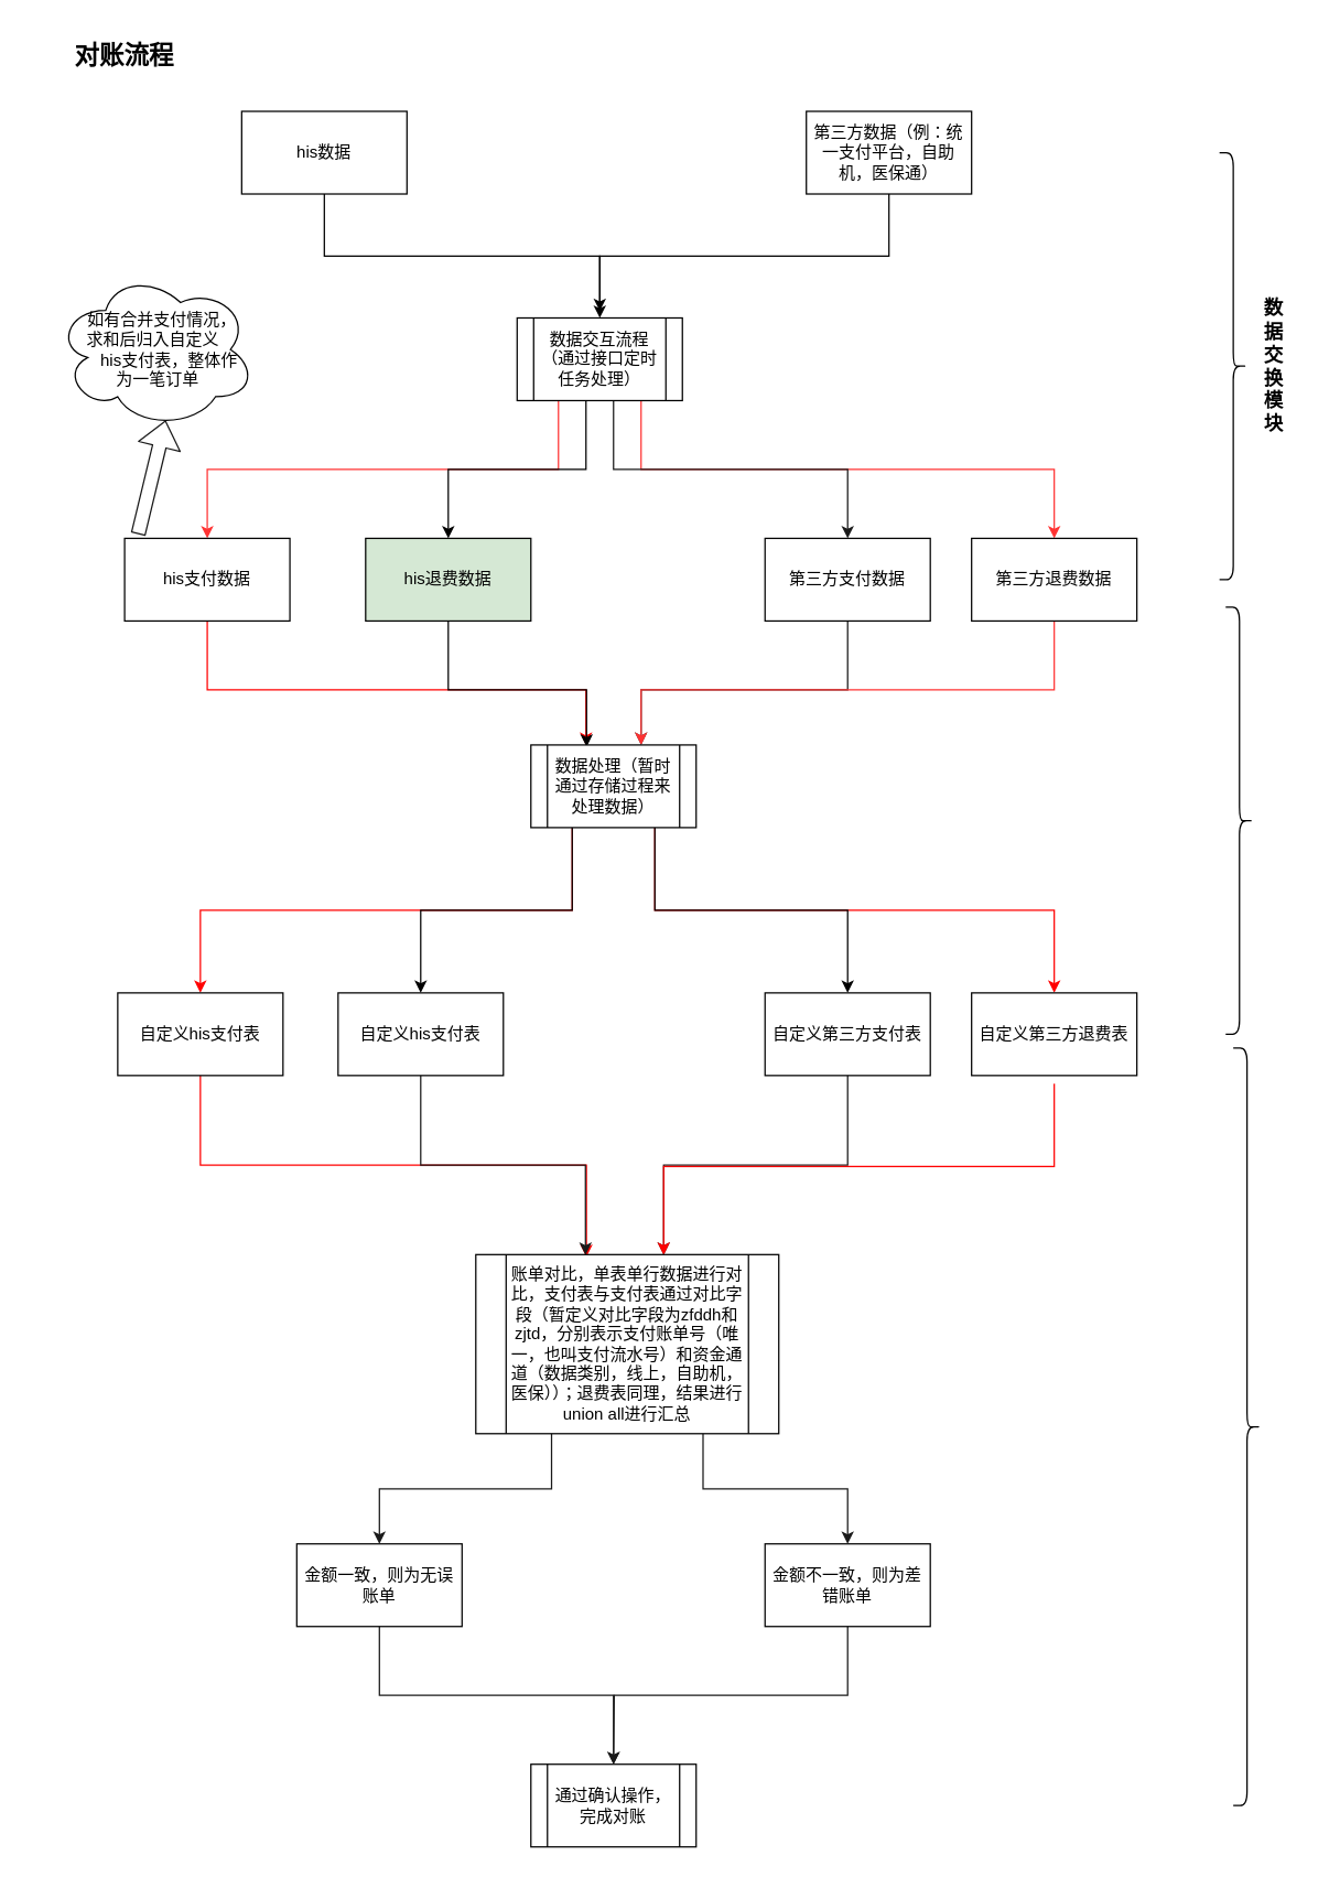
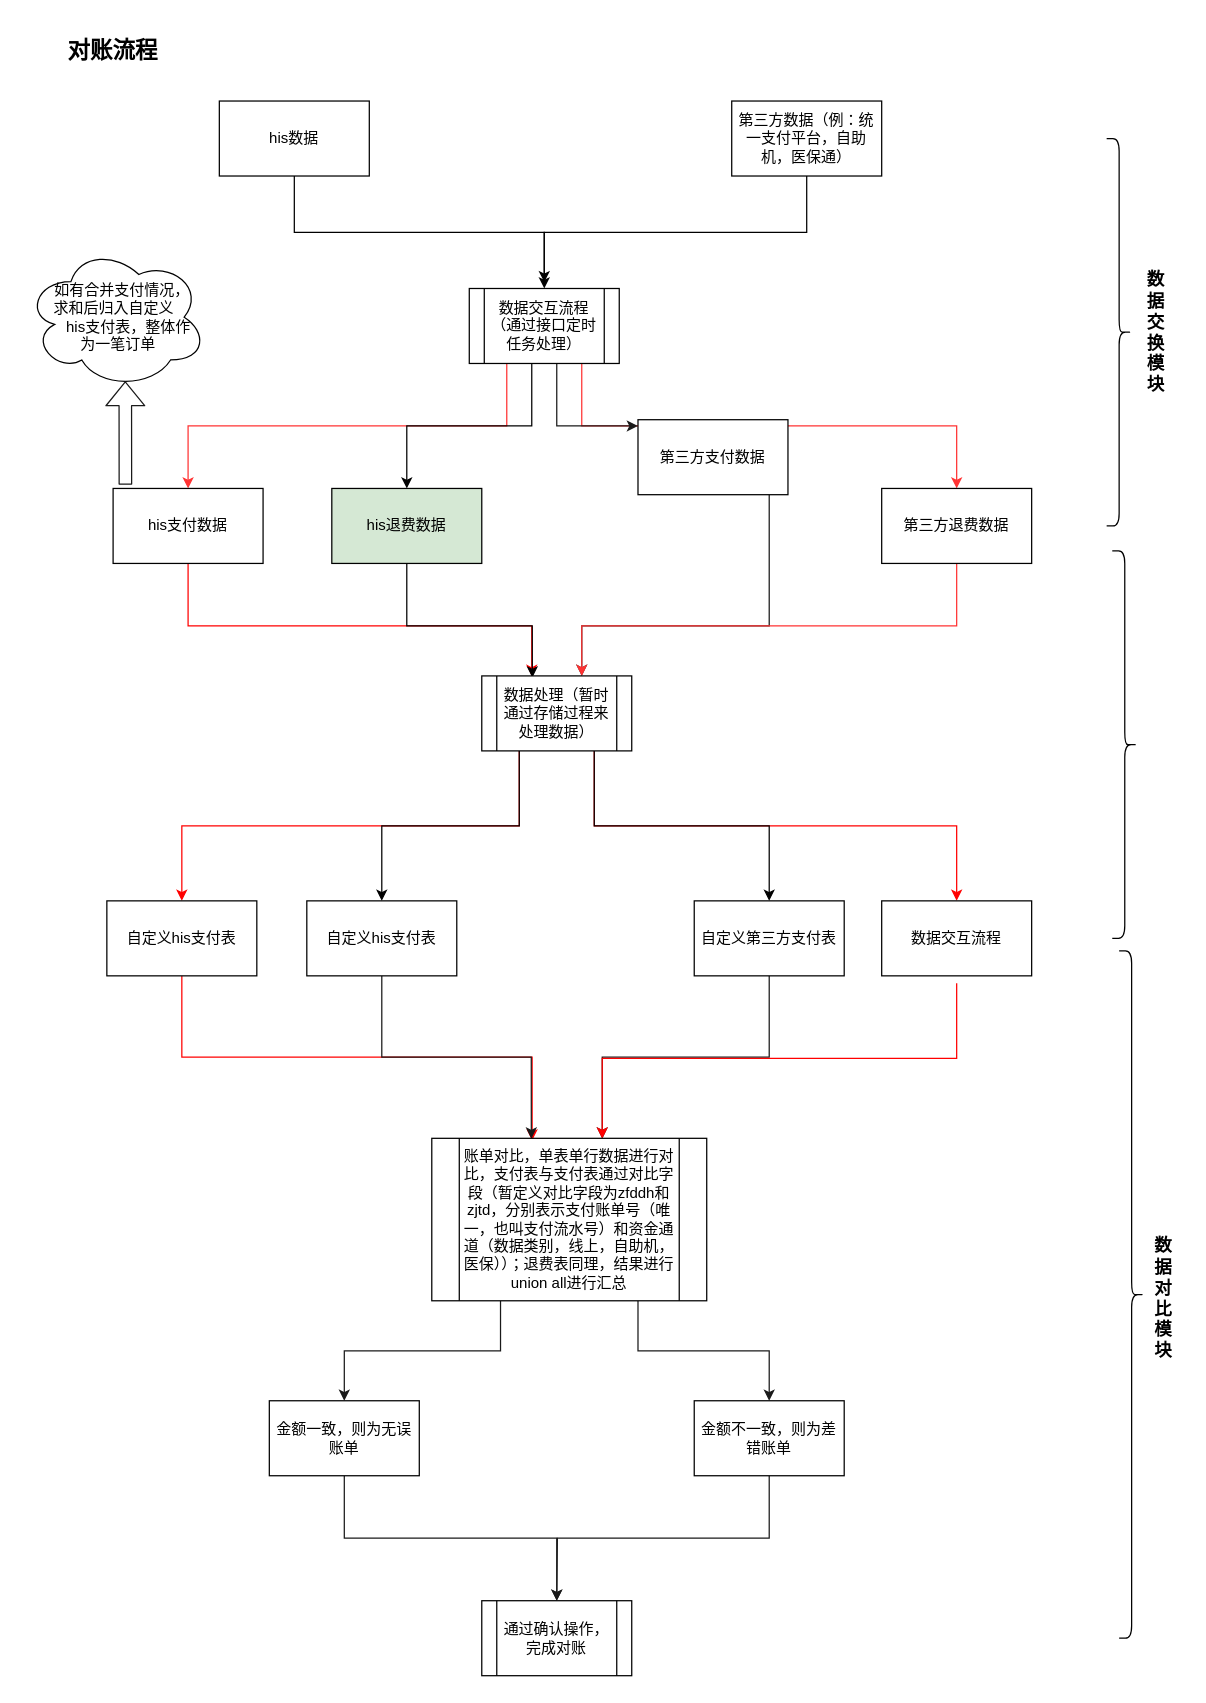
- <mxCell id="46" value="&lt;span&gt;&amp;nbsp; &amp;nbsp; &amp;nbsp; 如有合并支付情况，&amp;nbsp; &amp;nbsp; &amp;nbsp; &amp;nbsp; &amp;nbsp; 求和后归入自定义&amp;nbsp; &amp;nbsp; &amp;nbsp; &amp;nbsp; &amp;nbsp; &amp;nbsp; &amp;nbsp; &amp;nbsp;his支付表，整体作&amp;nbsp; &amp;nbsp;为一笔订单&lt;/span&gt;" style="ellipse;shape=cloud;whiteSpace=wrap;html=1;" vertex="1" parent="1"><mxGeometry x="40" y="196" width="145" height="114" as="geometry" /></mxCell>
+ <mxCell id="46" value="&lt;span&gt;&amp;nbsp; &amp;nbsp; &amp;nbsp; 如有合并支付情况，&amp;nbsp; &amp;nbsp; &amp;nbsp; &amp;nbsp; &amp;nbsp; 求和后归入自定义&amp;nbsp; &amp;nbsp; &amp;nbsp; &amp;nbsp; &amp;nbsp; &amp;nbsp; &amp;nbsp; &amp;nbsp;his支付表，整体作&amp;nbsp; &amp;nbsp;为一笔订单&lt;/span&gt;" style="ellipse;shape=cloud;whiteSpace=wrap;html=1;" vertex="1" parent="1"><mxGeometry x="20" y="196" width="145" height="114" as="geometry" /></mxCell>
- <mxCell id="17" value="&lt;span&gt;第三方支付数据&lt;/span&gt;" style="rounded=0;whiteSpace=wrap;html=1;" vertex="1" parent="1"><mxGeometry x="555" y="390" width="120" height="60" as="geometry" /></mxCell>
+ <mxCell id="17" value="&lt;span&gt;第三方支付数据&lt;/span&gt;" style="rounded=0;whiteSpace=wrap;html=1;" vertex="1" parent="1"><mxGeometry x="510" y="335" width="120" height="60" as="geometry" /></mxCell>
- <mxCell id="32" value="&lt;span&gt;自定义第三方退费表&lt;/span&gt;" style="rounded=0;whiteSpace=wrap;html=1;" vertex="1" parent="1"><mxGeometry x="705" y="720" width="120" height="60" as="geometry" /></mxCell>
+ <mxCell id="32" value="&lt;span&gt;数据交互流程&lt;/span&gt;" style="rounded=0;whiteSpace=wrap;html=1;" vertex="1" parent="1"><mxGeometry x="705" y="720" width="120" height="60" as="geometry" /></mxCell>
+ <mxCell id="45" value="&lt;span&gt;&lt;b&gt;&lt;font style=&quot;font-size: 14px&quot;&gt;数据对比模块&lt;/font&gt;&lt;/b&gt;&lt;/span&gt;" style="text;html=1;strokeColor=none;fillColor=none;align=center;verticalAlign=middle;whiteSpace=wrap;rounded=0;" vertex="1" parent="1"><mxGeometry x="917.5" y="969" width="25" height="138" as="geometry" /></mxCell>
